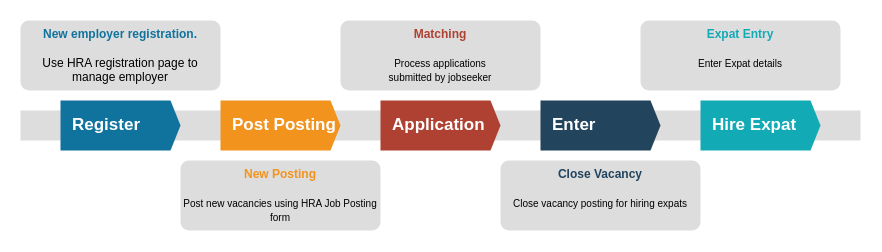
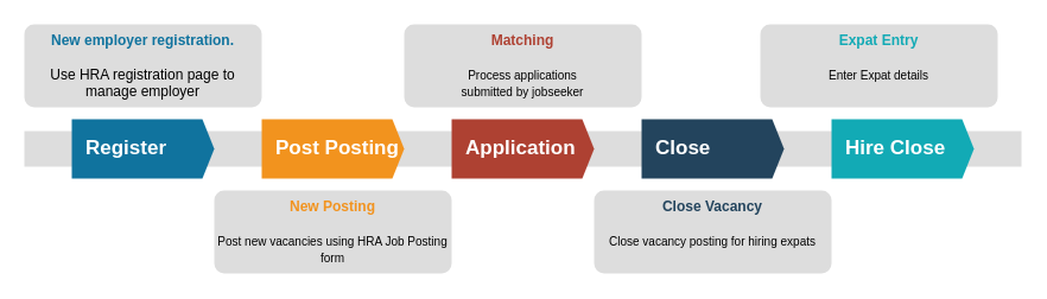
- <mxCell id="6" value="Enter" style="shape=mxgraph.infographic.ribbonSimple;notch1=0;notch2=10;notch=0;html=1;fillColor=#23445D;strokeColor=none;shadow=0;fontSize=17;fontColor=#FFFFFF;align=left;spacingLeft=10;fontStyle=1;" vertex="1" parent="1"><mxGeometry x="540" y="100" width="120" height="50" as="geometry" /></mxCell>
+ <mxCell id="6" value="Close" style="shape=mxgraph.infographic.ribbonSimple;notch1=0;notch2=10;notch=0;html=1;fillColor=#23445D;strokeColor=none;shadow=0;fontSize=17;fontColor=#FFFFFF;align=left;spacingLeft=10;fontStyle=1;" vertex="1" parent="1"><mxGeometry x="540" y="100" width="120" height="50" as="geometry" /></mxCell>
- <mxCell id="7" value="Hire Expat" style="shape=mxgraph.infographic.ribbonSimple;notch1=0;notch2=10;notch=0;html=1;fillColor=#12AAB5;strokeColor=none;shadow=0;fontSize=17;fontColor=#FFFFFF;align=left;spacingLeft=10;fontStyle=1;" vertex="1" parent="1"><mxGeometry x="700" y="100" width="120" height="50" as="geometry" /></mxCell>
+ <mxCell id="7" value="Hire Close" style="shape=mxgraph.infographic.ribbonSimple;notch1=0;notch2=10;notch=0;html=1;fillColor=#12AAB5;strokeColor=none;shadow=0;fontSize=17;fontColor=#FFFFFF;align=left;spacingLeft=10;fontStyle=1;" vertex="1" parent="1"><mxGeometry x="700" y="100" width="120" height="50" as="geometry" /></mxCell>
